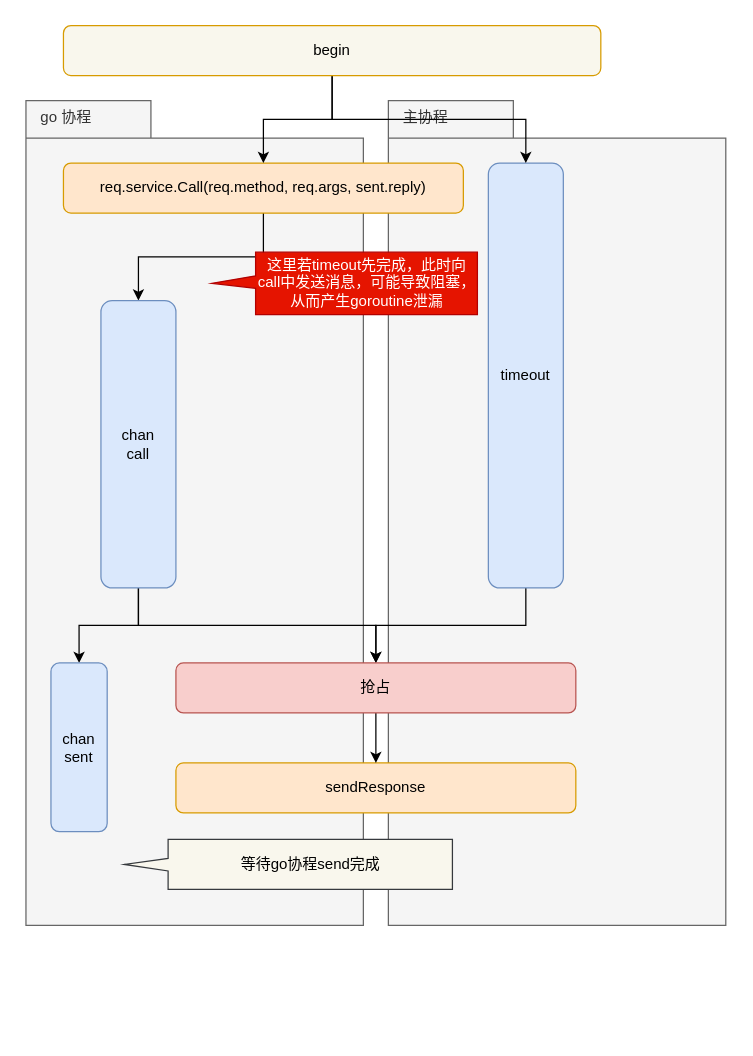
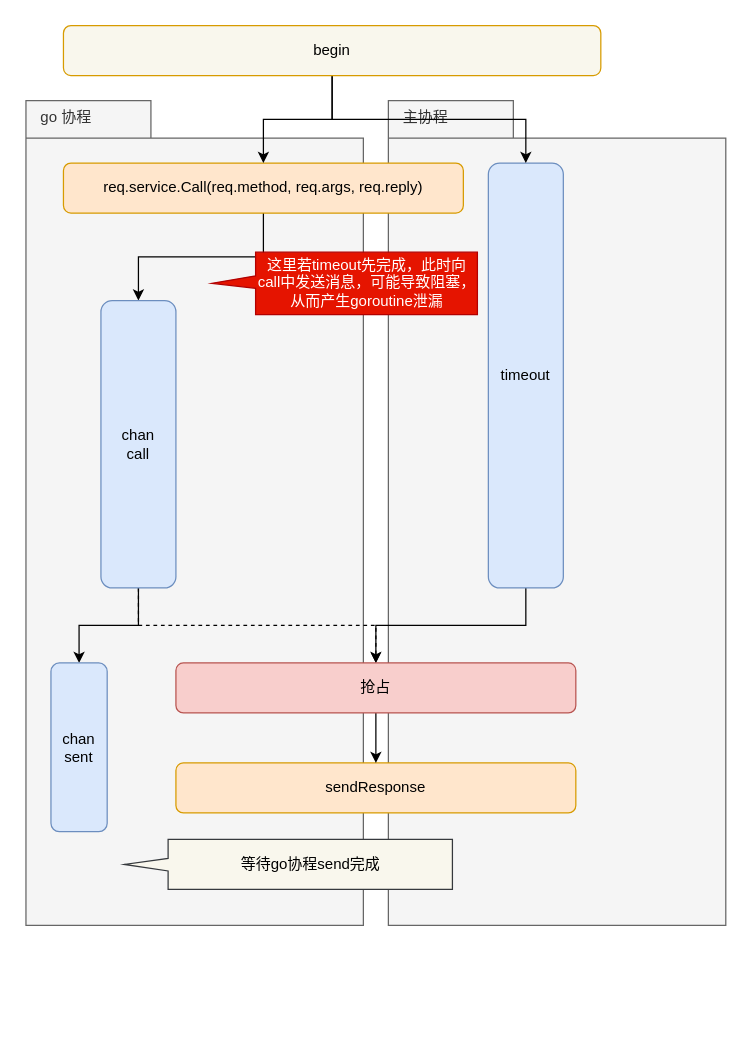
- <mxCell id="5" value="req.service.Call(req.method, req.args, sent.reply)" style="rounded=1;whiteSpace=wrap;html=1;fillColor=#ffe6cc;strokeColor=#d79b00;" vertex="1" parent="1"><mxGeometry x="50" y="130" width="320" height="40" as="geometry" /></mxCell>
+ <mxCell id="5" value="req.service.Call(req.method, req.args, req.reply)" style="rounded=1;whiteSpace=wrap;html=1;fillColor=#ffe6cc;strokeColor=#d79b00;" vertex="1" parent="1"><mxGeometry x="50" y="130" width="320" height="40" as="geometry" /></mxCell>
- <mxCell id="6" style="edgeStyle=orthogonalEdgeStyle;rounded=0;orthogonalLoop=1;jettySize=auto;html=1;entryX=0.5;entryY=0;entryDx=0;entryDy=0;" edge="1" parent="1" source="8" target="17"><mxGeometry relative="1" as="geometry" /></mxCell>
+ <mxCell id="6" style="edgeStyle=orthogonalEdgeStyle;rounded=0;orthogonalLoop=1;jettySize=auto;html=1;entryX=0.5;entryY=0;entryDx=0;entryDy=0;dashed=1;" edge="1" parent="1" source="8" target="17"><mxGeometry relative="1" as="geometry" /></mxCell>
- <mxCell id="10" style="edgeStyle=orthogonalEdgeStyle;rounded=0;orthogonalLoop=1;jettySize=auto;html=1;entryX=0.5;entryY=0;entryDx=0;entryDy=0;" edge="1" parent="1" source="11" target="17"><mxGeometry relative="1" as="geometry" /></mxCell>
+ <mxCell id="10" style="edgeStyle=orthogonalEdgeStyle;rounded=0;orthogonalLoop=1;jettySize=auto;html=1;entryX=0.5;entryY=0;entryDx=0;entryDy=0;endArrow=open;" edge="1" parent="1" source="11" target="17"><mxGeometry relative="1" as="geometry" /></mxCell>
